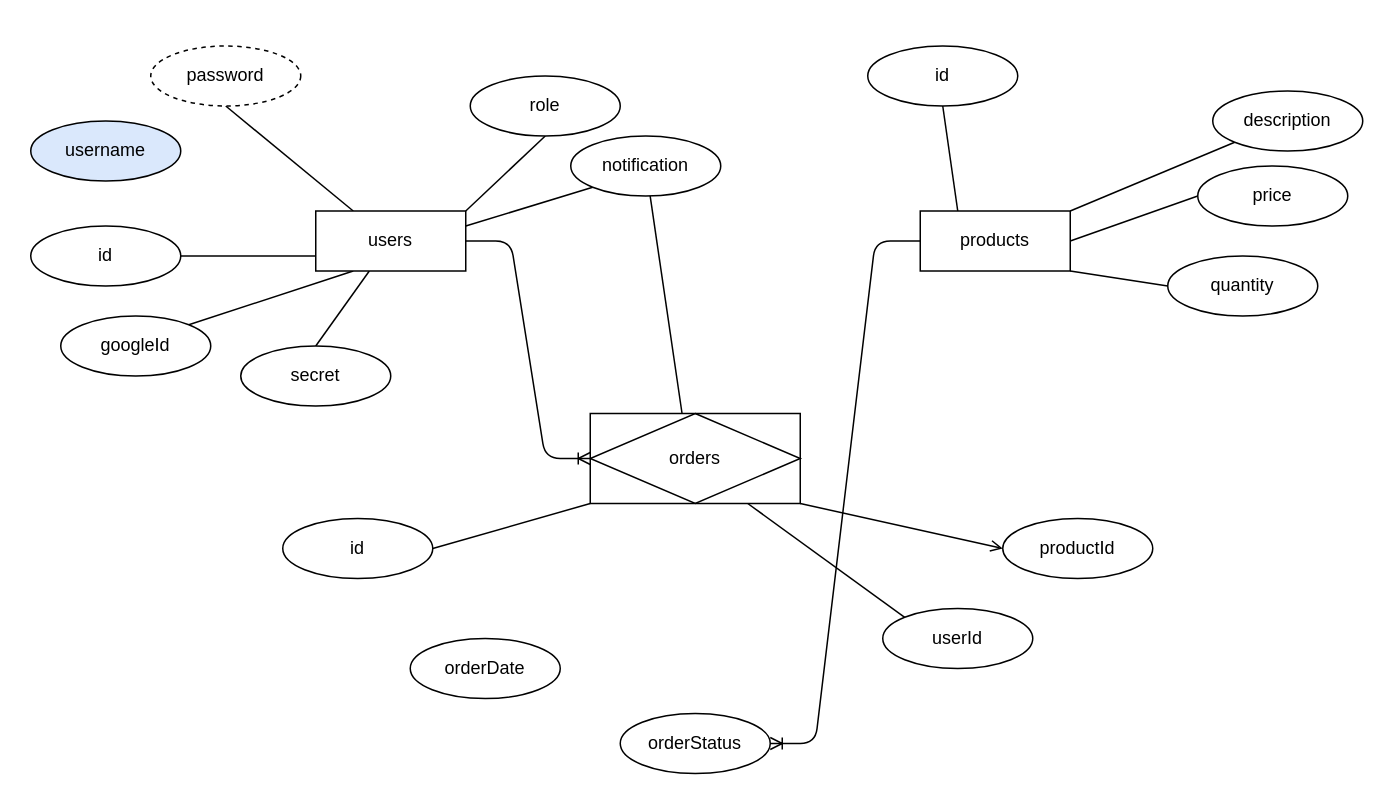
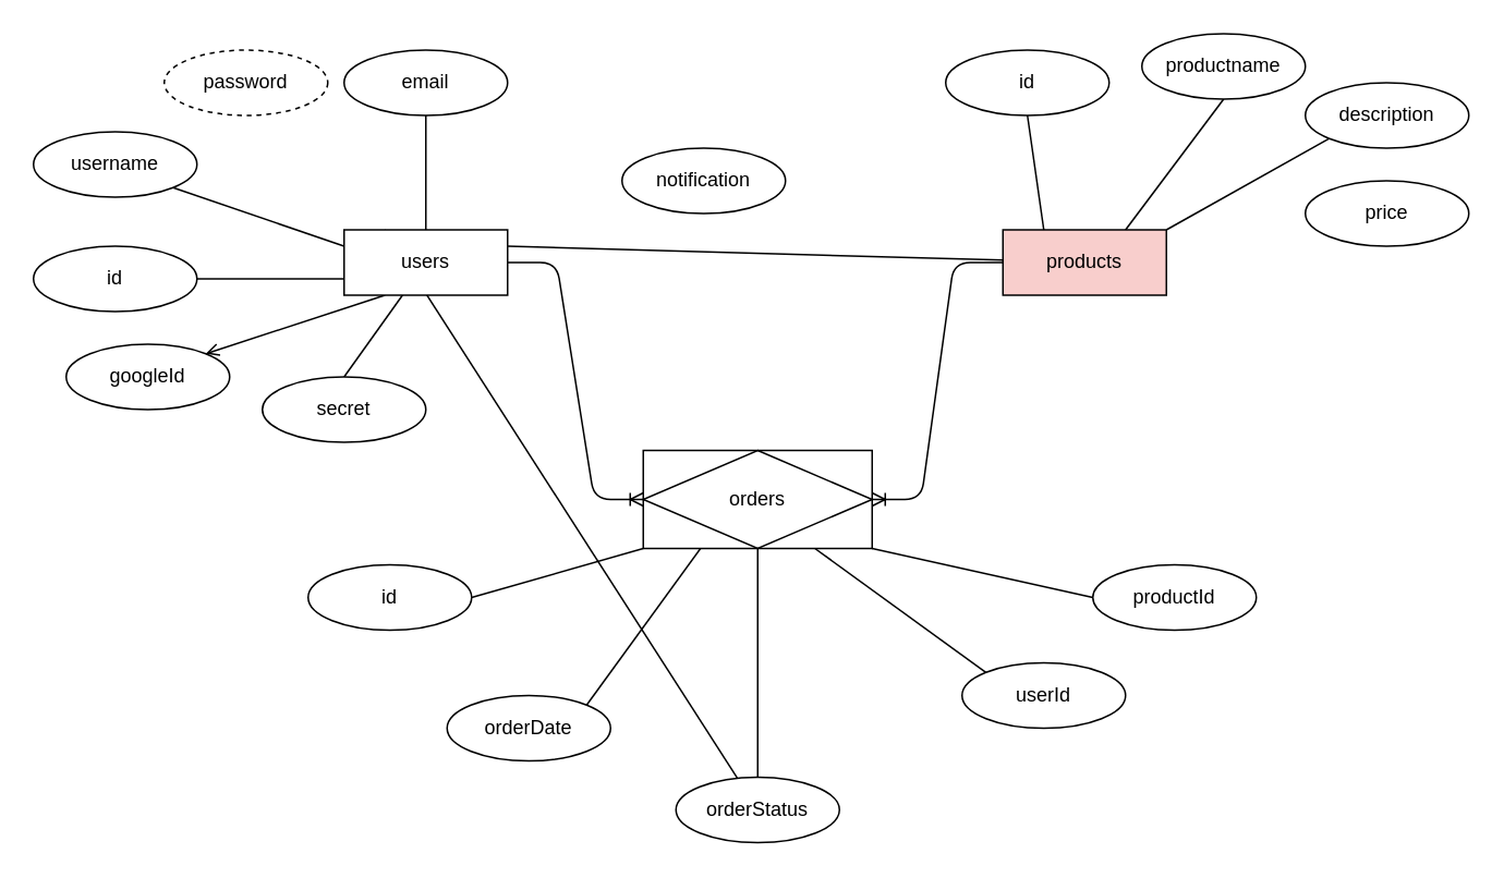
+ <mxCell id="28" value="productname" style="ellipse;whiteSpace=wrap;html=1;align=center;" parent="1" vertex="1"><mxGeometry x="698" y="20" width="100" height="40" as="geometry" /></mxCell>
+ <mxCell id="39" value="email" style="ellipse;whiteSpace=wrap;html=1;align=center;" parent="1" vertex="1"><mxGeometry x="210" y="30" width="100" height="40" as="geometry" /></mxCell>
- <mxCell id="26" value="role" style="ellipse;whiteSpace=wrap;html=1;align=center;" parent="1" vertex="1"><mxGeometry x="313" y="50" width="100" height="40" as="geometry" /></mxCell>
- <mxCell id="29" value="description" style="ellipse;whiteSpace=wrap;html=1;align=center;" parent="1" vertex="1"><mxGeometry x="808" y="60" width="100" height="40" as="geometry" /></mxCell>
+ <mxCell id="29" value="description" style="ellipse;whiteSpace=wrap;html=1;align=center;" parent="1" vertex="1"><mxGeometry x="798" y="50" width="100" height="40" as="geometry" /></mxCell>
- <mxCell id="24" value="username" style="ellipse;whiteSpace=wrap;html=1;align=center;fillColor=#dae8fc;" parent="1" vertex="1"><mxGeometry x="20" y="80" width="100" height="40" as="geometry" /></mxCell>
+ <mxCell id="24" value="username" style="ellipse;whiteSpace=wrap;html=1;align=center;" parent="1" vertex="1"><mxGeometry x="20" y="80" width="100" height="40" as="geometry" /></mxCell>
+ <mxCell id="12" style="edgeStyle=none;html=1;exitX=0.75;exitY=0;exitDx=0;exitDy=0;entryX=0.5;entryY=1;entryDx=0;entryDy=0;endArrow=none;endFill=0;" parent="1" source="16" target="28" edge="1"><mxGeometry relative="1" as="geometry" /></mxCell>
- <mxCell id="4" style="edgeStyle=none;html=1;exitX=0.25;exitY=0;exitDx=0;exitDy=0;entryX=0.5;entryY=1;entryDx=0;entryDy=0;endArrow=none;endFill=0;" parent="1" source="10" target="25" edge="1"><mxGeometry relative="1" as="geometry" /></mxCell>
+ <mxCell id="4" style="edgeStyle=none;html=1;exitX=0.25;exitY=0;exitDx=0;exitDy=0;endArrow=none;endFill=0;" parent="1" source="10" target="34" edge="1"><mxGeometry relative="1" as="geometry" /></mxCell>
+ <mxCell id="5" style="edgeStyle=none;html=1;exitX=0.5;exitY=0;exitDx=0;exitDy=0;entryX=0.5;entryY=1;entryDx=0;entryDy=0;endArrow=none;endFill=0;" parent="1" source="10" target="39" edge="1"><mxGeometry relative="1" as="geometry" /></mxCell>
- <mxCell id="6" style="edgeStyle=none;html=1;exitX=1;exitY=0;exitDx=0;exitDy=0;entryX=0.5;entryY=1;entryDx=0;entryDy=0;endArrow=none;endFill=0;" parent="1" source="10" target="26" edge="1"><mxGeometry relative="1" as="geometry" /></mxCell>
+ <mxCell id="3" style="edgeStyle=none;html=1;exitX=0;exitY=0.25;exitDx=0;exitDy=0;entryX=1;entryY=1;entryDx=0;entryDy=0;endArrow=none;endFill=0;" parent="1" source="10" target="24" edge="1"><mxGeometry relative="1" as="geometry" /></mxCell>
- <mxCell id="9" style="edgeStyle=none;html=1;exitX=1;exitY=0.25;exitDx=0;exitDy=0;entryX=0;entryY=1;entryDx=0;entryDy=0;endArrow=none;endFill=0;" edge="1" parent="1" source="10" target="42"><mxGeometry relative="1" as="geometry" /></mxCell>
+ <mxCell id="9" style="edgeStyle=none;html=1;exitX=1;exitY=0.25;exitDx=0;exitDy=0;endArrow=none;endFill=0;" edge="1" parent="1" source="10" target="16"><mxGeometry relative="1" as="geometry" /></mxCell>
- <mxCell id="14" style="edgeStyle=none;html=1;exitX=1;exitY=0.5;exitDx=0;exitDy=0;entryX=0;entryY=0.5;entryDx=0;entryDy=0;endArrow=none;endFill=0;" parent="1" source="16" target="30" edge="1"><mxGeometry relative="1" as="geometry" /></mxCell>
- <mxCell id="16" value="products" style="whiteSpace=wrap;html=1;align=center;" parent="1" vertex="1"><mxGeometry x="613" y="140" width="100" height="40" as="geometry" /></mxCell>
+ <mxCell id="16" value="products" style="whiteSpace=wrap;html=1;align=center;fillColor=#f8cecc;" parent="1" vertex="1"><mxGeometry x="613" y="140" width="100" height="40" as="geometry" /></mxCell>
- <mxCell id="15" style="edgeStyle=none;html=1;exitX=1;exitY=1;exitDx=0;exitDy=0;entryX=0;entryY=0.5;entryDx=0;entryDy=0;endArrow=none;endFill=0;" parent="1" source="16" target="31" edge="1"><mxGeometry relative="1" as="geometry" /></mxCell>
- <mxCell id="31" value="quantity" style="ellipse;whiteSpace=wrap;html=1;align=center;" parent="1" vertex="1"><mxGeometry x="778" y="170" width="100" height="40" as="geometry" /></mxCell>
- <mxCell id="19" style="edgeStyle=none;html=1;exitX=0.5;exitY=1;exitDx=0;exitDy=0;endArrow=none;endFill=0;" parent="1" source="22" target="42" edge="1"><mxGeometry relative="1" as="geometry" /></mxCell>
+ <mxCell id="19" style="edgeStyle=none;html=1;exitX=0.5;exitY=1;exitDx=0;exitDy=0;entryX=0.5;entryY=0;entryDx=0;entryDy=0;endArrow=none;endFill=0;" parent="1" source="22" target="34" edge="1"><mxGeometry relative="1" as="geometry" /></mxCell>
- <mxCell id="7" style="edgeStyle=none;html=1;exitX=0.25;exitY=1;exitDx=0;exitDy=0;entryX=1;entryY=0;entryDx=0;entryDy=0;endArrow=none;endFill=0;" parent="1" source="10" target="40" edge="1"><mxGeometry relative="1" as="geometry" /></mxCell>
+ <mxCell id="7" style="edgeStyle=none;html=1;exitX=0.25;exitY=1;exitDx=0;exitDy=0;entryX=1;entryY=0;entryDx=0;entryDy=0;endArrow=open;endFill=0;" parent="1" source="10" target="40" edge="1"><mxGeometry relative="1" as="geometry" /></mxCell>
- <mxCell id="38" value="" style="edgeStyle=entityRelationEdgeStyle;fontSize=12;html=1;endArrow=ERoneToMany;exitX=0;exitY=0.5;exitDx=0;exitDy=0;" parent="1" source="16" target="34" edge="1"><mxGeometry width="100" height="100" relative="1" as="geometry"><mxPoint x="393" y="165" as="sourcePoint" /><mxPoint x="403" y="315" as="targetPoint" /></mxGeometry></mxCell>
+ <mxCell id="38" value="" style="edgeStyle=entityRelationEdgeStyle;fontSize=12;html=1;endArrow=ERoneToMany;exitX=0;exitY=0.5;exitDx=0;exitDy=0;entryX=1;entryY=0.5;entryDx=0;entryDy=0;" parent="1" source="16" target="22" edge="1"><mxGeometry width="100" height="100" relative="1" as="geometry"><mxPoint x="393" y="165" as="sourcePoint" /><mxPoint x="403" y="315" as="targetPoint" /></mxGeometry></mxCell>
- <mxCell id="21" style="edgeStyle=none;html=1;exitX=1;exitY=1;exitDx=0;exitDy=0;entryX=0;entryY=0.5;entryDx=0;entryDy=0;endArrow=open;endFill=0;" parent="1" source="22" target="36" edge="1"><mxGeometry relative="1" as="geometry" /></mxCell>
+ <mxCell id="21" style="edgeStyle=none;html=1;exitX=1;exitY=1;exitDx=0;exitDy=0;entryX=0;entryY=0.5;entryDx=0;entryDy=0;endArrow=none;endFill=0;" parent="1" source="22" target="36" edge="1"><mxGeometry relative="1" as="geometry" /></mxCell>
+ <mxCell id="18" style="edgeStyle=none;html=1;exitX=0.25;exitY=1;exitDx=0;exitDy=0;entryX=1;entryY=0;entryDx=0;entryDy=0;endArrow=none;endFill=0;" parent="1" source="22" target="33" edge="1"><mxGeometry relative="1" as="geometry" /></mxCell>
